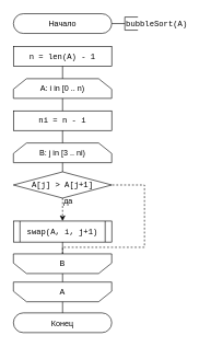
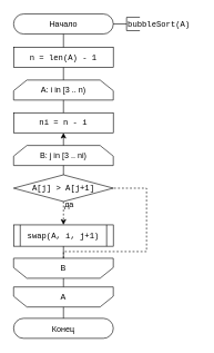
+ <mxCell id="23" value="" style="endArrow=none;html=1;entryX=0.5;entryY=1;entryDx=0;entryDy=0;exitX=0.5;exitY=0;exitDx=0;exitDy=0;" edge="1" parent="1" source="22" target="2"><mxGeometry width="50" height="50" relative="1" as="geometry"><mxPoint x="105" y="209" as="sourcePoint" /><mxPoint x="105" y="190" as="targetPoint" /></mxGeometry></mxCell>
- <mxCell id="12" value="&lt;span&gt;A: i in [0 .. n)&lt;/span&gt;" style="shape=loopLimit;whiteSpace=wrap;html=1;size=20;fillColor=none;" parent="1" vertex="1"><mxGeometry x="20" y="119" width="150" height="30" as="geometry" /></mxCell>
+ <mxCell id="12" value="&lt;span&gt;A: i in [3 .. n)&lt;/span&gt;" style="shape=loopLimit;whiteSpace=wrap;html=1;size=20;fillColor=none;" parent="1" vertex="1"><mxGeometry x="20" y="119" width="150" height="30" as="geometry" /></mxCell>
- <mxCell id="18" value="" style="endArrow=none;html=1;entryX=0.5;entryY=1;entryDx=0;entryDy=0;exitX=0.5;exitY=0;exitDx=0;exitDy=0;" parent="1" source="14" target="9" edge="1"><mxGeometry width="50" height="50" relative="1" as="geometry"><mxPoint x="115" y="200" as="sourcePoint" /><mxPoint x="115" y="181" as="targetPoint" /></mxGeometry></mxCell>
+ <mxCell id="18" value="" style="endArrow=classic;html=1;entryX=0.5;entryY=1;entryDx=0;entryDy=0;exitX=0.5;exitY=0;exitDx=0;exitDy=0;" parent="1" source="14" target="9" edge="1"><mxGeometry width="50" height="50" relative="1" as="geometry"><mxPoint x="115" y="200" as="sourcePoint" /><mxPoint x="115" y="181" as="targetPoint" /></mxGeometry></mxCell>
